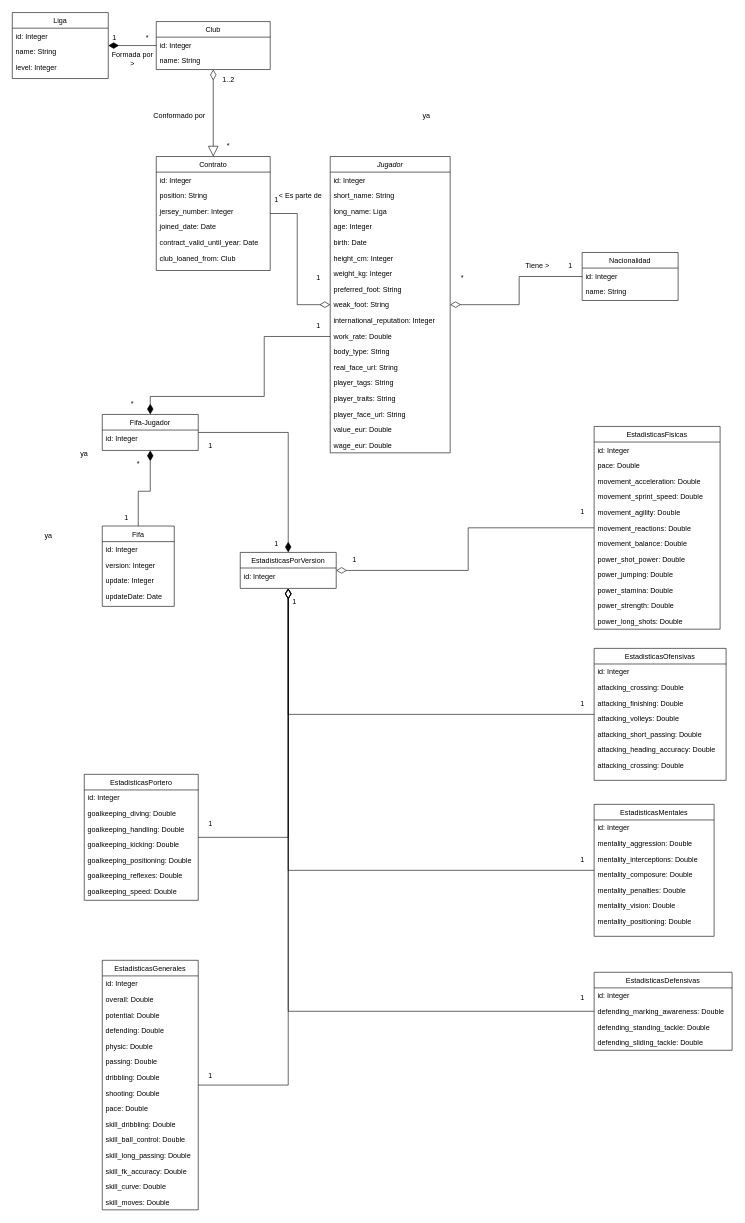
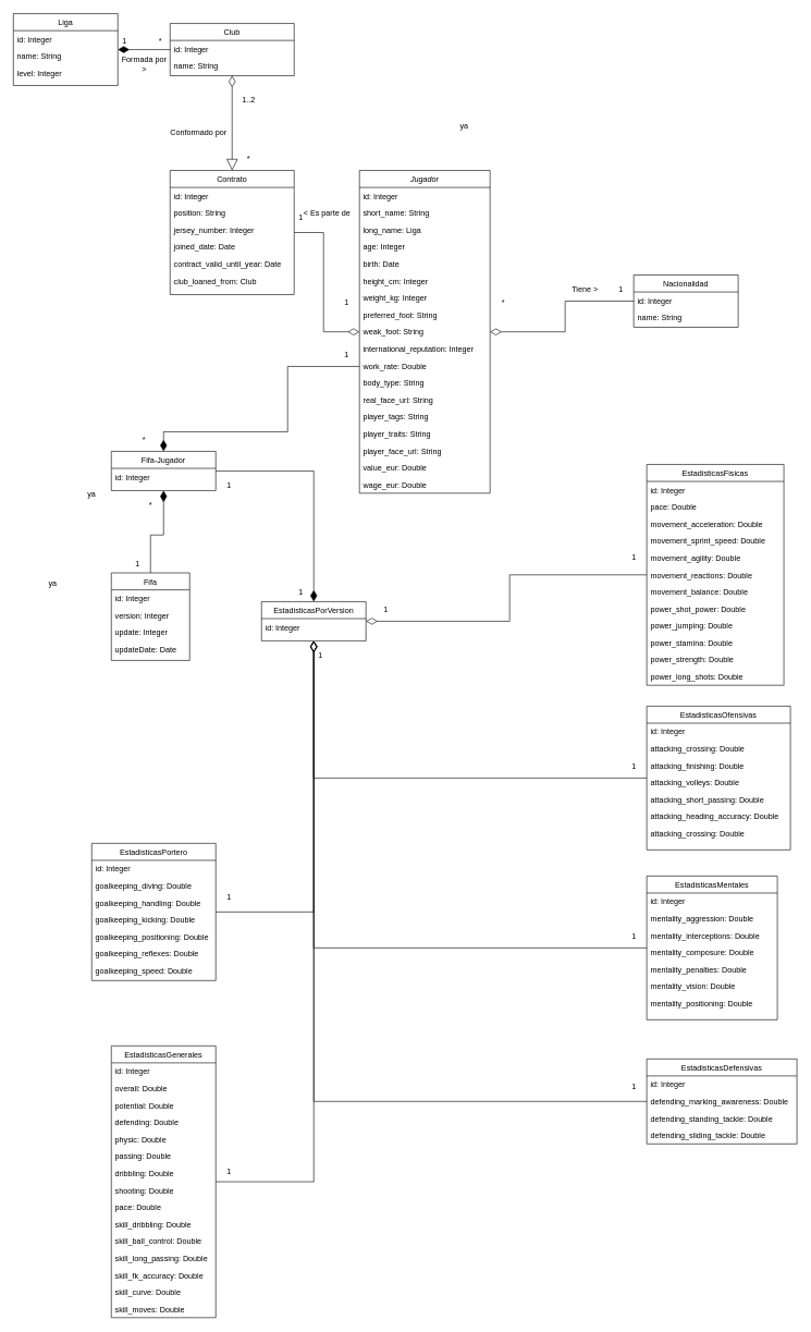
- <mxCell id="124" value="1..2" style="text;html=1;align=center;verticalAlign=middle;resizable=0;points=[];autosize=1;strokeColor=none;fillColor=none;" parent="1" vertex="1"><mxGeometry x="360" y="118" width="40" height="30" as="geometry" /></mxCell>
+ <mxCell id="124" value="1..2" style="text;html=1;align=center;verticalAlign=middle;resizable=0;points=[];autosize=1;strokeColor=none;fillColor=none;" parent="1" vertex="1"><mxGeometry x="360" y="138" width="40" height="30" as="geometry" /></mxCell>
- <mxCell id="142" value="Conformado por&amp;nbsp;" style="text;html=1;align=center;verticalAlign=middle;resizable=0;points=[];autosize=1;strokeColor=none;fillColor=none;" parent="1" vertex="1"><mxGeometry x="245" y="178" width="110" height="30" as="geometry" /></mxCell>
+ <mxCell id="142" value="Conformado por&amp;nbsp;" style="text;html=1;align=center;verticalAlign=middle;resizable=0;points=[];autosize=1;strokeColor=none;fillColor=none;" parent="1" vertex="1"><mxGeometry x="250" y="188" width="110" height="30" as="geometry" /></mxCell>
